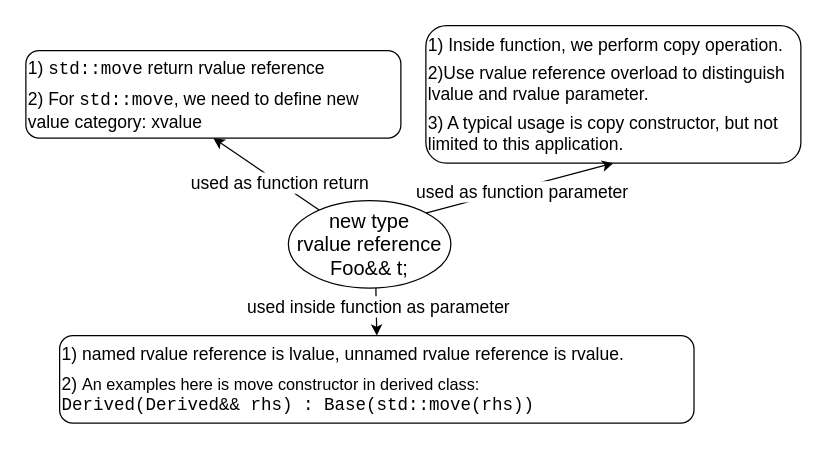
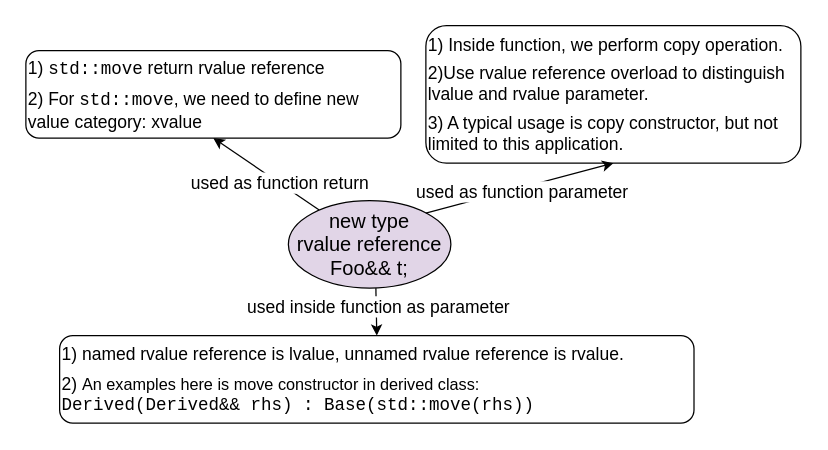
- <mxCell id="2" value="&lt;div&gt;new type&lt;/div&gt;rvalue reference&lt;div&gt;Foo&amp;amp;&amp;amp; t;&lt;/div&gt;" style="ellipse;whiteSpace=wrap;html=1;fontSize=16;" parent="1" vertex="1"><mxGeometry x="230" y="160" width="130" height="70" as="geometry" /></mxCell>
+ <mxCell id="2" value="&lt;div&gt;new type&lt;/div&gt;rvalue reference&lt;div&gt;Foo&amp;amp;&amp;amp; t;&lt;/div&gt;" style="ellipse;whiteSpace=wrap;html=1;fontSize=16;fillColor=#e1d5e7;" parent="1" vertex="1"><mxGeometry x="230" y="160" width="130" height="70" as="geometry" /></mxCell>
